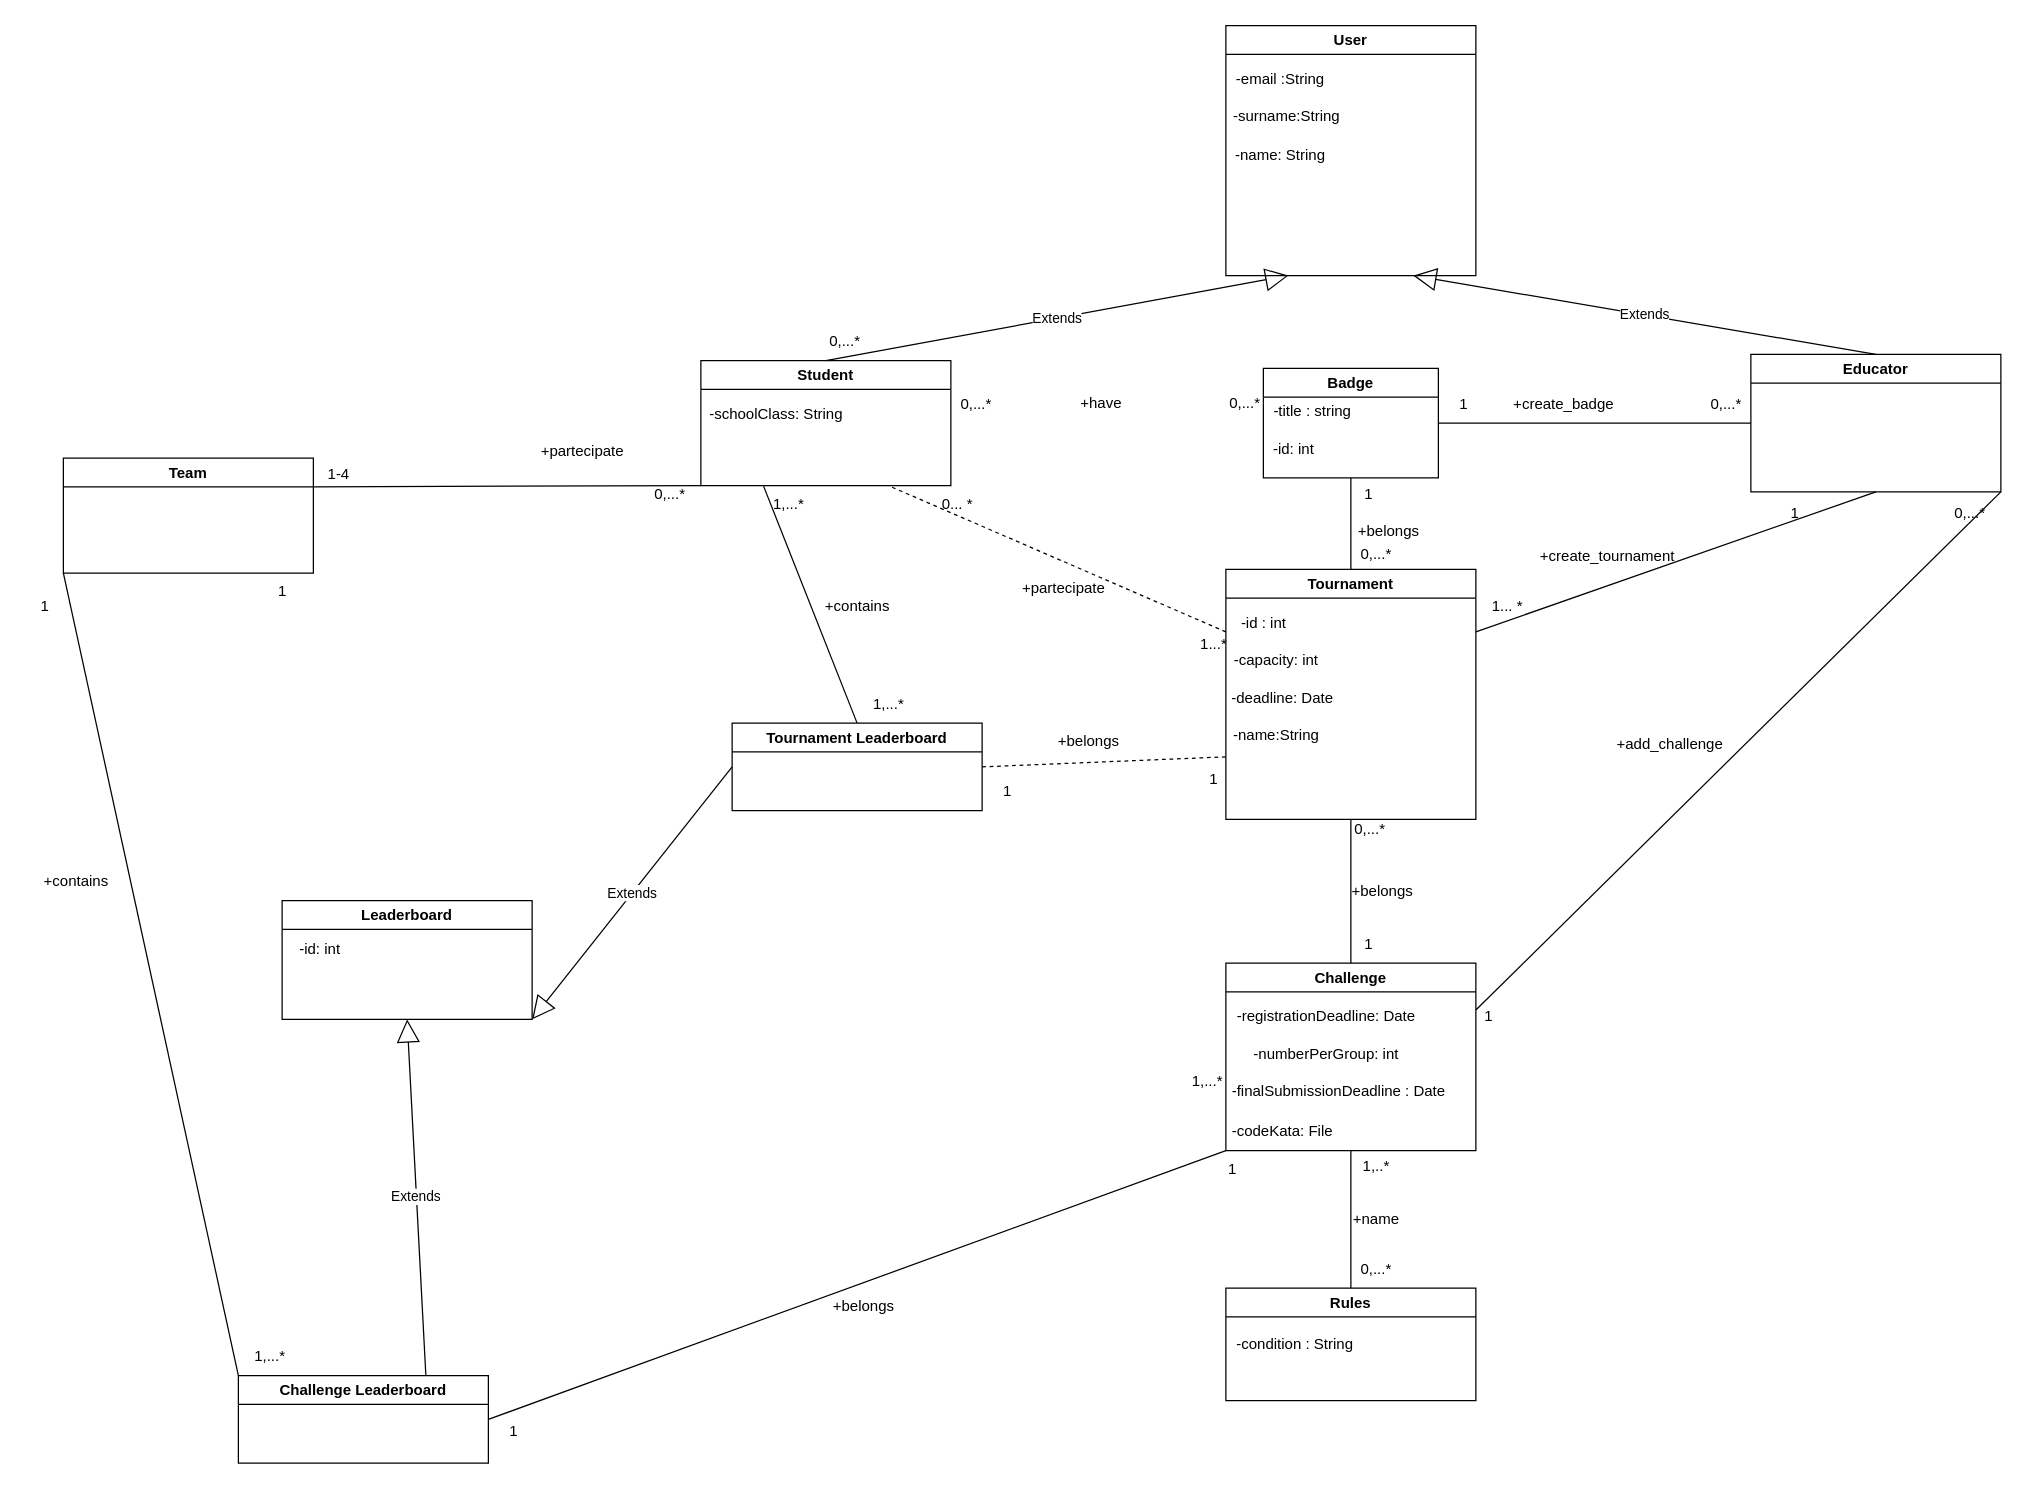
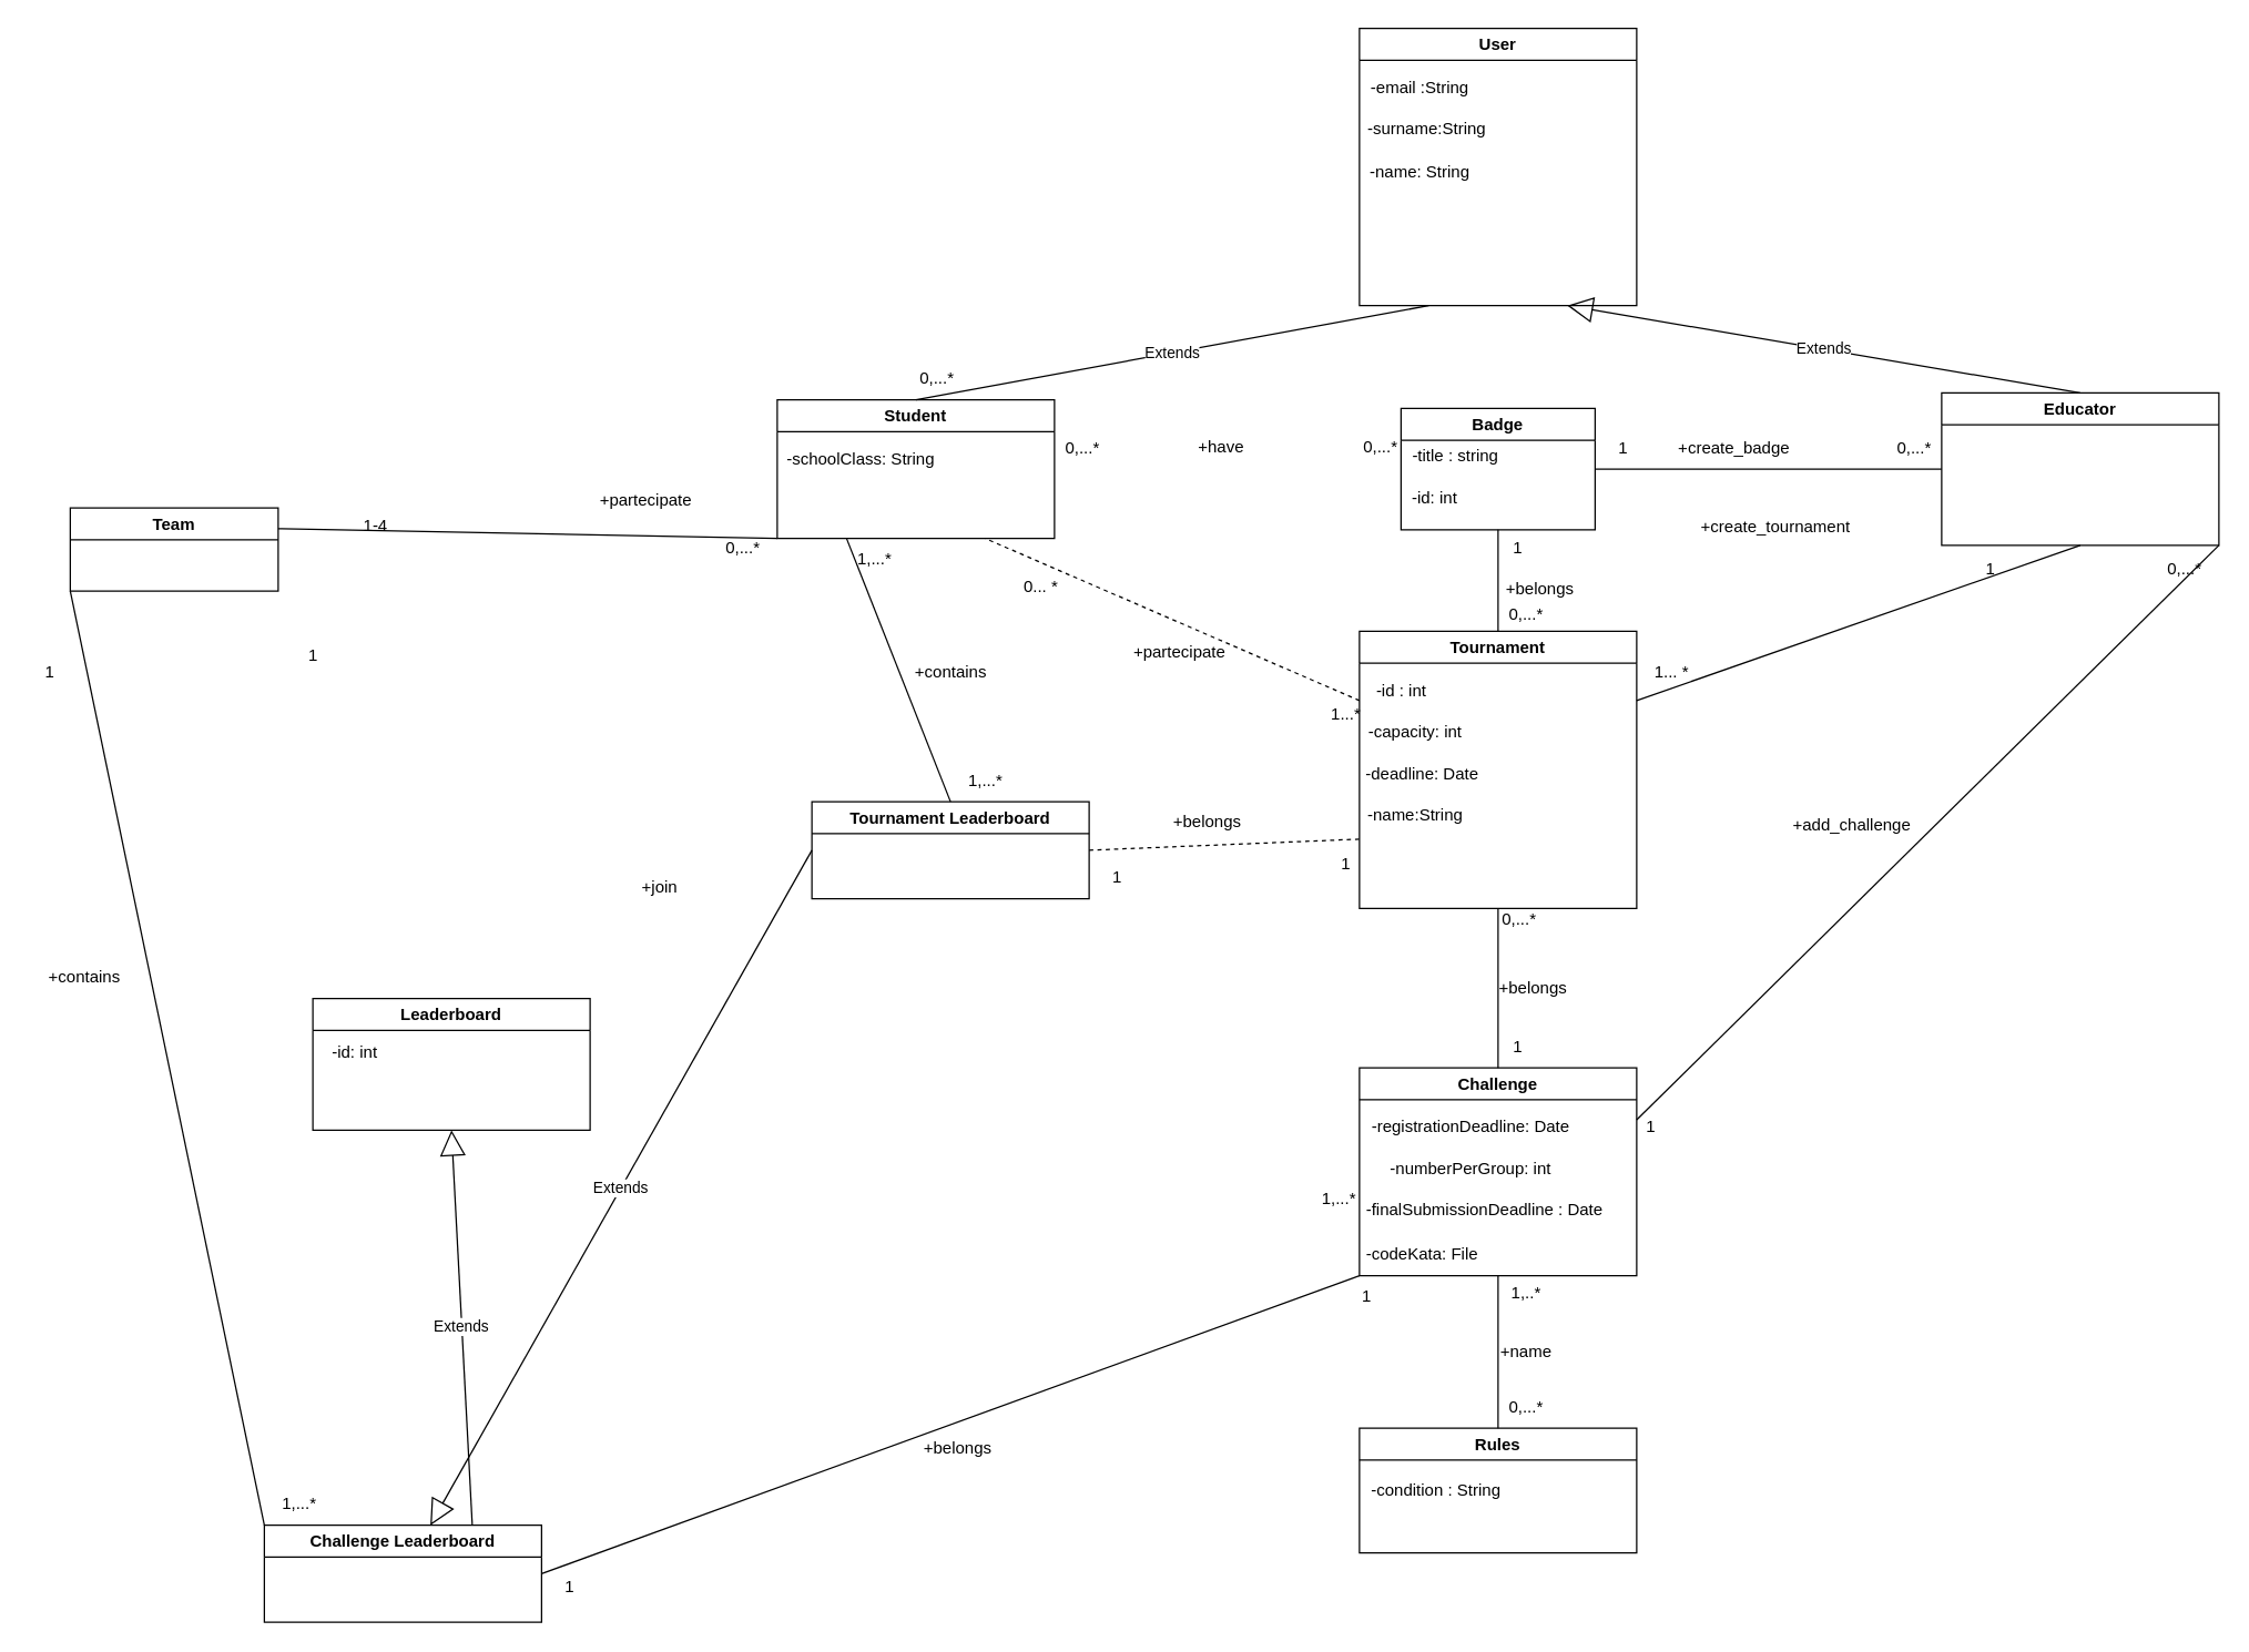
- <mxCell id="8" value="Extends" style="endArrow=block;endSize=16;endFill=0;html=1;rounded=0;exitX=0.5;exitY=0;exitDx=0;exitDy=0;entryX=0.25;entryY=1;entryDx=0;entryDy=0;" edge="1" parent="1" source="6" target="2"><mxGeometry width="160" relative="1" as="geometry"><mxPoint x="1010" y="230" as="sourcePoint" /><mxPoint x="1130" y="270" as="targetPoint" /></mxGeometry></mxCell>
+ <mxCell id="8" value="Extends" style="endArrow=none;endSize=16;endFill=0;html=1;rounded=0;exitX=0.5;exitY=0;exitDx=0;exitDy=0;entryX=0.25;entryY=1;entryDx=0;entryDy=0;" edge="1" parent="1" source="6" target="2"><mxGeometry width="160" relative="1" as="geometry"><mxPoint x="1010" y="230" as="sourcePoint" /><mxPoint x="1130" y="270" as="targetPoint" /></mxGeometry></mxCell>
- <mxCell id="17" value="0... *" style="text;html=1;align=center;verticalAlign=middle;resizable=0;points=[];autosize=1;strokeColor=none;fillColor=none;" vertex="1" parent="1"><mxGeometry x="740" y="388" width="50" height="30" as="geometry" /></mxCell>
+ <mxCell id="17" value="0... *" style="text;html=1;align=center;verticalAlign=middle;resizable=0;points=[];autosize=1;strokeColor=none;fillColor=none;" vertex="1" parent="1"><mxGeometry x="725" y="408" width="50" height="30" as="geometry" /></mxCell>
- <mxCell id="39" value="Team" style="swimlane;whiteSpace=wrap;html=1;" vertex="1" parent="1"><mxGeometry x="50" y="366" width="200" height="92" as="geometry" /></mxCell>
+ <mxCell id="39" value="Team" style="swimlane;whiteSpace=wrap;html=1;" vertex="1" parent="1"><mxGeometry x="50" y="366" width="150" height="60" as="geometry" /></mxCell>
- <mxCell id="23" value="+create_tournament" style="text;html=1;align=center;verticalAlign=middle;resizable=0;points=[];autosize=1;strokeColor=none;fillColor=none;" vertex="1" parent="1"><mxGeometry x="1220" y="430" width="130" height="30" as="geometry" /></mxCell>
+ <mxCell id="23" value="+create_tournament" style="text;html=1;align=center;verticalAlign=middle;resizable=0;points=[];autosize=1;strokeColor=none;fillColor=none;" vertex="1" parent="1"><mxGeometry x="1215" y="365" width="130" height="30" as="geometry" /></mxCell>
+ <mxCell id="42" value="+join" style="text;html=1;align=center;verticalAlign=middle;resizable=0;points=[];autosize=1;strokeColor=none;fillColor=none;" vertex="1" parent="1"><mxGeometry x="450" y="625" width="50" height="30" as="geometry" /></mxCell>
- <mxCell id="70" value="Extends" style="endArrow=block;endSize=16;endFill=0;html=1;rounded=0;entryX=1;entryY=1;entryDx=0;entryDy=0;exitX=0;exitY=0.5;exitDx=0;exitDy=0;" edge="1" parent="1" source="68" target="64"><mxGeometry width="160" relative="1" as="geometry"><mxPoint x="90" y="952" as="sourcePoint" /><mxPoint x="80" y="543" as="targetPoint" /></mxGeometry></mxCell>
+ <mxCell id="70" value="Extends" style="endArrow=block;endSize=16;endFill=0;html=1;rounded=0;exitX=0;exitY=0.5;exitDx=0;exitDy=0;" edge="1" parent="1" source="68" target="67"><mxGeometry width="160" relative="1" as="geometry"><mxPoint x="90" y="952" as="sourcePoint" /><mxPoint x="80" y="543" as="targetPoint" /></mxGeometry></mxCell>
